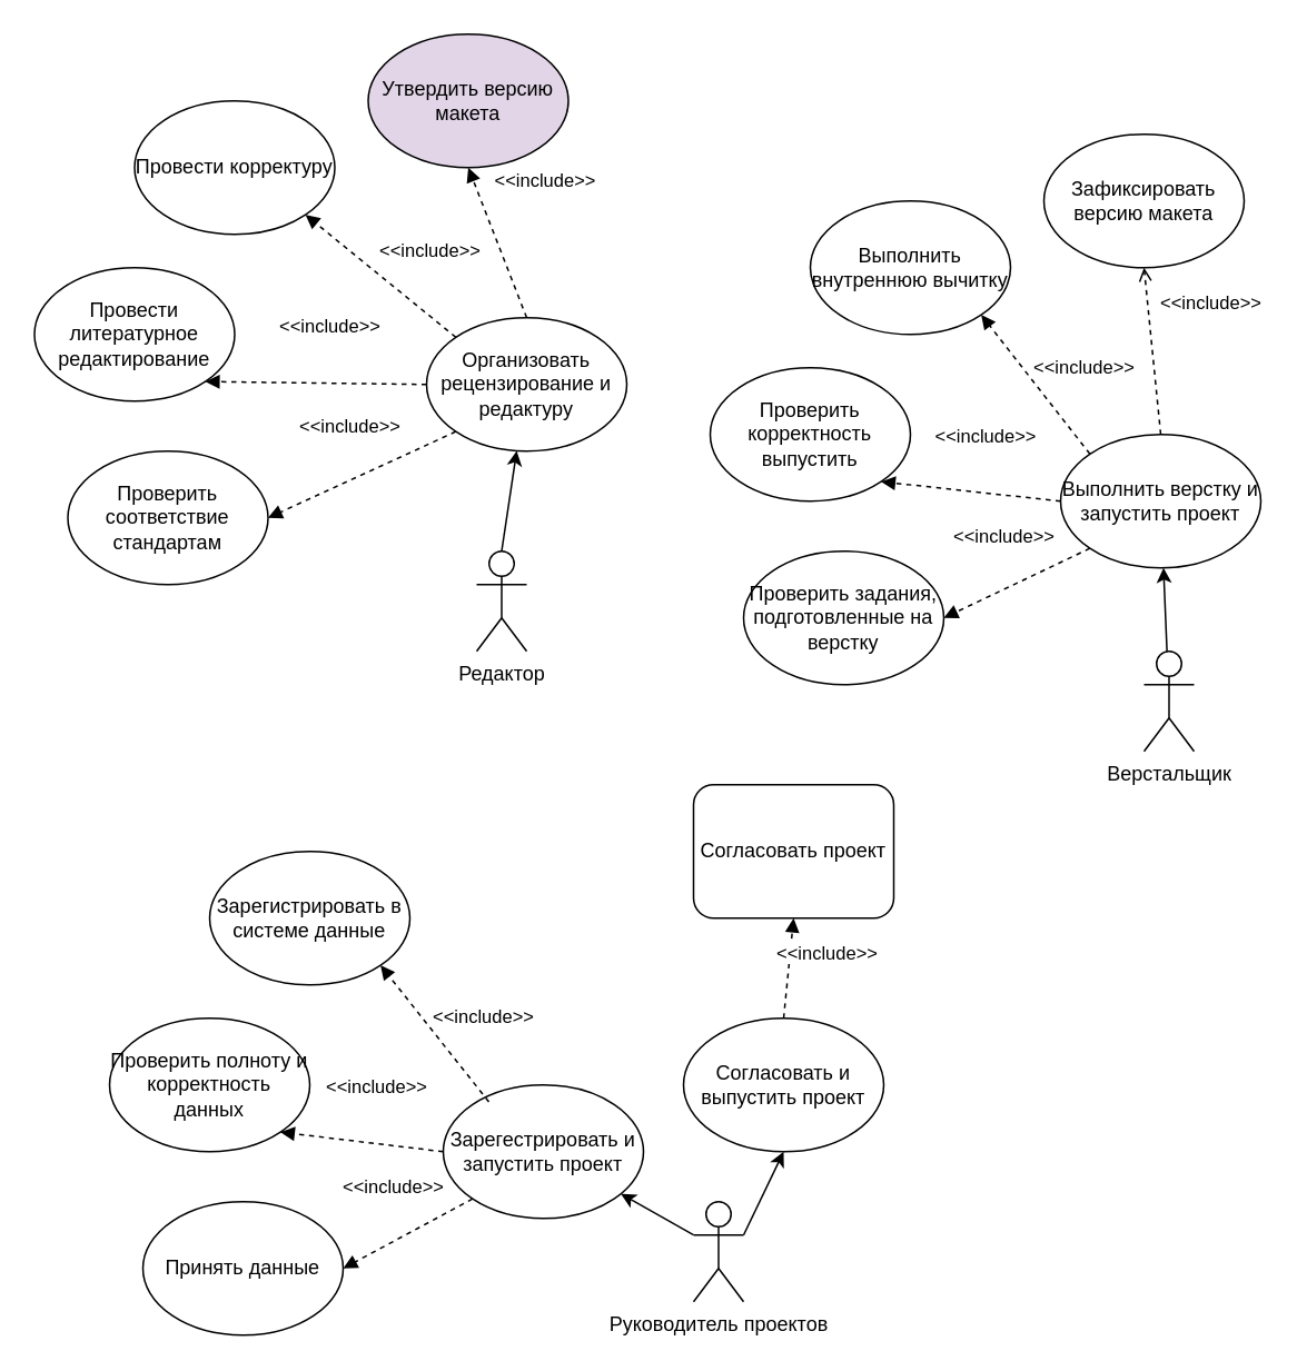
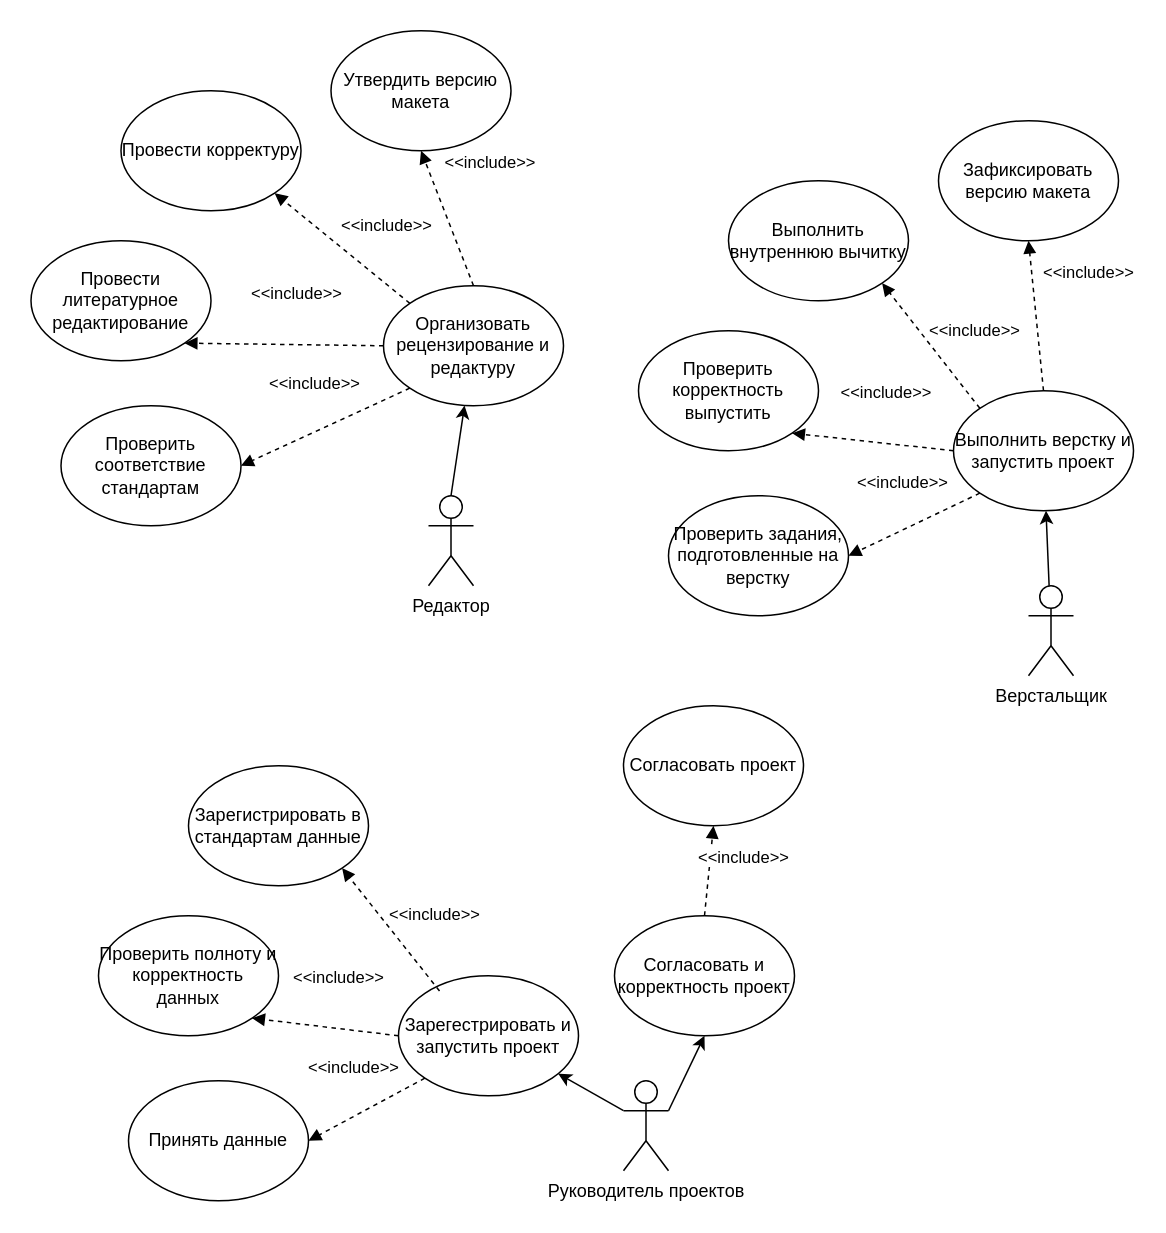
- <mxCell id="35" value="Утвердить версию макета" style="ellipse;whiteSpace=wrap;html=1;fillColor=#e1d5e7;" vertex="1" parent="1"><mxGeometry x="220" y="20" width="120" height="80" as="geometry" /></mxCell>
+ <mxCell id="35" value="Утвердить версию макета" style="ellipse;whiteSpace=wrap;html=1;" vertex="1" parent="1"><mxGeometry x="220" y="20" width="120" height="80" as="geometry" /></mxCell>
- <mxCell id="26" value="&amp;lt;&amp;lt;include&amp;gt;&amp;gt;" style="html=1;verticalAlign=bottom;endArrow=open;curved=0;rounded=0;exitX=0.5;exitY=0;exitDx=0;exitDy=0;entryX=0.5;entryY=1;entryDx=0;entryDy=0;dashed=1;" edge="1" parent="1" target="25" source="10"><mxGeometry x="0.327" y="-37" width="80" relative="1" as="geometry"><mxPoint x="685" y="260" as="sourcePoint" /><mxPoint x="965" y="60" as="targetPoint" /><mxPoint as="offset" /></mxGeometry></mxCell>
+ <mxCell id="26" value="&amp;lt;&amp;lt;include&amp;gt;&amp;gt;" style="html=1;verticalAlign=bottom;endArrow=block;curved=0;rounded=0;exitX=0.5;exitY=0;exitDx=0;exitDy=0;entryX=0.5;entryY=1;entryDx=0;entryDy=0;dashed=1;" edge="1" parent="1" target="25" source="10"><mxGeometry x="0.327" y="-37" width="80" relative="1" as="geometry"><mxPoint x="685" y="260" as="sourcePoint" /><mxPoint x="965" y="60" as="targetPoint" /><mxPoint as="offset" /></mxGeometry></mxCell>
- <mxCell id="17" value="Согласовать проект" style="whiteSpace=wrap;html=1;rounded=1;" vertex="1" parent="1"><mxGeometry x="415" y="470" width="120" height="80" as="geometry" /></mxCell>
+ <mxCell id="17" value="Согласовать проект" style="ellipse;whiteSpace=wrap;html=1;" vertex="1" parent="1"><mxGeometry x="415" y="470" width="120" height="80" as="geometry" /></mxCell>
- <mxCell id="15" value="Зарегистрировать в системе данные" style="ellipse;whiteSpace=wrap;html=1;" vertex="1" parent="1"><mxGeometry x="125" y="510" width="120" height="80" as="geometry" /></mxCell>
+ <mxCell id="15" value="Зарегистрировать в стандартам данные" style="ellipse;whiteSpace=wrap;html=1;" vertex="1" parent="1"><mxGeometry x="125" y="510" width="120" height="80" as="geometry" /></mxCell>
- <mxCell id="9" value="Согласовать и выпустить проект" style="ellipse;whiteSpace=wrap;html=1;" vertex="1" parent="1"><mxGeometry x="409" y="610" width="120" height="80" as="geometry" /></mxCell>
+ <mxCell id="9" value="Согласовать и корректность проект" style="ellipse;whiteSpace=wrap;html=1;" vertex="1" parent="1"><mxGeometry x="409" y="610" width="120" height="80" as="geometry" /></mxCell>
